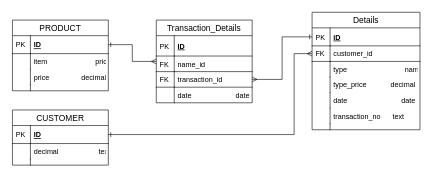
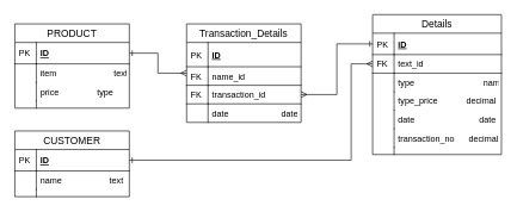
- <mxCell id="31" value="customer_id" style="shape=partialRectangle;top=0;left=0;right=0;bottom=1;align=left;verticalAlign=top;fillColor=none;spacingLeft=34;spacingRight=4;overflow=hidden;rotatable=0;points=[[0,0.5],[1,0.5]];portConstraint=eastwest;dropTarget=0;fontSize=12;" vertex="1" parent="28"><mxGeometry y="56" width="180" height="26" as="geometry" /></mxCell>
+ <mxCell id="31" value="text_id" style="shape=partialRectangle;top=0;left=0;right=0;bottom=1;align=left;verticalAlign=top;fillColor=none;spacingLeft=34;spacingRight=4;overflow=hidden;rotatable=0;points=[[0,0.5],[1,0.5]];portConstraint=eastwest;dropTarget=0;fontSize=12;" vertex="1" parent="28"><mxGeometry y="56" width="180" height="26" as="geometry" /></mxCell>
- <mxCell id="6" value="item                        price" style="shape=partialRectangle;top=0;left=0;right=0;bottom=0;align=left;verticalAlign=top;fillColor=none;spacingLeft=34;spacingRight=4;overflow=hidden;rotatable=0;points=[[0,0.5],[1,0.5]];portConstraint=eastwest;dropTarget=0;fontSize=12;" vertex="1" parent="3"><mxGeometry y="56" width="160" height="26" as="geometry" /></mxCell>
+ <mxCell id="6" value="item                        text" style="shape=partialRectangle;top=0;left=0;right=0;bottom=0;align=left;verticalAlign=top;fillColor=none;spacingLeft=34;spacingRight=4;overflow=hidden;rotatable=0;points=[[0,0.5],[1,0.5]];portConstraint=eastwest;dropTarget=0;fontSize=12;" vertex="1" parent="3"><mxGeometry y="56" width="160" height="26" as="geometry" /></mxCell>
- <mxCell id="8" value="price                decimal" style="shape=partialRectangle;top=0;left=0;right=0;bottom=0;align=left;verticalAlign=top;fillColor=none;spacingLeft=34;spacingRight=4;overflow=hidden;rotatable=0;points=[[0,0.5],[1,0.5]];portConstraint=eastwest;dropTarget=0;fontSize=12;" vertex="1" parent="3"><mxGeometry y="82" width="160" height="26" as="geometry" /></mxCell>
+ <mxCell id="8" value="price                type" style="shape=partialRectangle;top=0;left=0;right=0;bottom=0;align=left;verticalAlign=top;fillColor=none;spacingLeft=34;spacingRight=4;overflow=hidden;rotatable=0;points=[[0,0.5],[1,0.5]];portConstraint=eastwest;dropTarget=0;fontSize=12;" vertex="1" parent="3"><mxGeometry y="82" width="160" height="26" as="geometry" /></mxCell>
- <mxCell id="39" value="transaction_no      text" style="shape=partialRectangle;top=0;left=0;right=0;bottom=0;align=left;verticalAlign=top;fillColor=none;spacingLeft=34;spacingRight=4;overflow=hidden;rotatable=0;points=[[0,0.5],[1,0.5]];portConstraint=eastwest;dropTarget=0;fontSize=12;" vertex="1" parent="28"><mxGeometry y="160" width="180" height="26" as="geometry" /></mxCell>
+ <mxCell id="39" value="transaction_no      decimal" style="shape=partialRectangle;top=0;left=0;right=0;bottom=0;align=left;verticalAlign=top;fillColor=none;spacingLeft=34;spacingRight=4;overflow=hidden;rotatable=0;points=[[0,0.5],[1,0.5]];portConstraint=eastwest;dropTarget=0;fontSize=12;" vertex="1" parent="28"><mxGeometry y="160" width="180" height="26" as="geometry" /></mxCell>
- <mxCell id="24" value="decimal                    text" style="shape=partialRectangle;top=0;left=0;right=0;bottom=0;align=left;verticalAlign=top;fillColor=none;spacingLeft=34;spacingRight=4;overflow=hidden;rotatable=0;points=[[0,0.5],[1,0.5]];portConstraint=eastwest;dropTarget=0;fontSize=12;" vertex="1" parent="21"><mxGeometry y="56" width="160" height="26" as="geometry" /></mxCell>
+ <mxCell id="24" value="name                    text" style="shape=partialRectangle;top=0;left=0;right=0;bottom=0;align=left;verticalAlign=top;fillColor=none;spacingLeft=34;spacingRight=4;overflow=hidden;rotatable=0;points=[[0,0.5],[1,0.5]];portConstraint=eastwest;dropTarget=0;fontSize=12;" vertex="1" parent="21"><mxGeometry y="56" width="160" height="26" as="geometry" /></mxCell>
